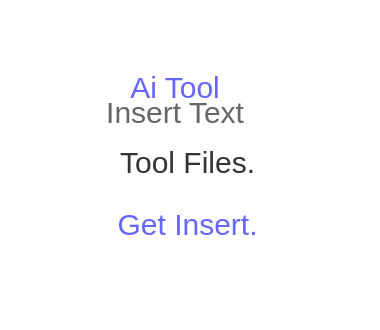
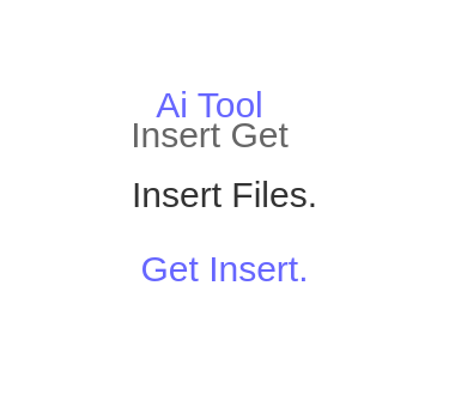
- <mxCell id="2" value="Insert Text" style="text;html=1;align=center;verticalAlign=middle;whiteSpace=wrap;rounded=0;fontColor=#666666;" parent="1" vertex="1"><mxGeometry x="25" y="40" width="90" height="10" as="geometry" /></mxCell>
+ <mxCell id="2" value="Insert Get" style="text;html=1;align=center;verticalAlign=middle;whiteSpace=wrap;rounded=0;fontColor=#666666;" parent="1" vertex="1"><mxGeometry x="25" y="40" width="90" height="10" as="geometry" /></mxCell>
- <mxCell id="4" value="Tool Files." style="text;html=1;strokeColor=none;fillColor=none;align=center;verticalAlign=middle;whiteSpace=wrap;rounded=0;fontColor=#333333;" parent="1" vertex="1"><mxGeometry x="20" y="50" width="110" height="30" as="geometry" /></mxCell>
+ <mxCell id="4" value="Insert Files." style="text;html=1;strokeColor=none;fillColor=none;align=center;verticalAlign=middle;whiteSpace=wrap;rounded=0;fontColor=#333333;" parent="1" vertex="1"><mxGeometry x="20" y="50" width="110" height="30" as="geometry" /></mxCell>
